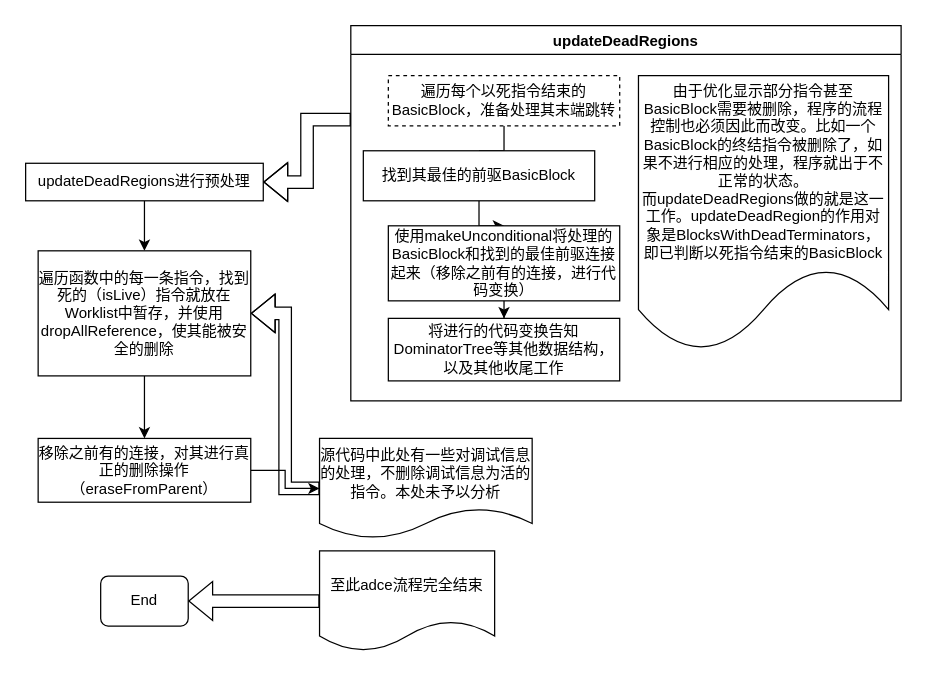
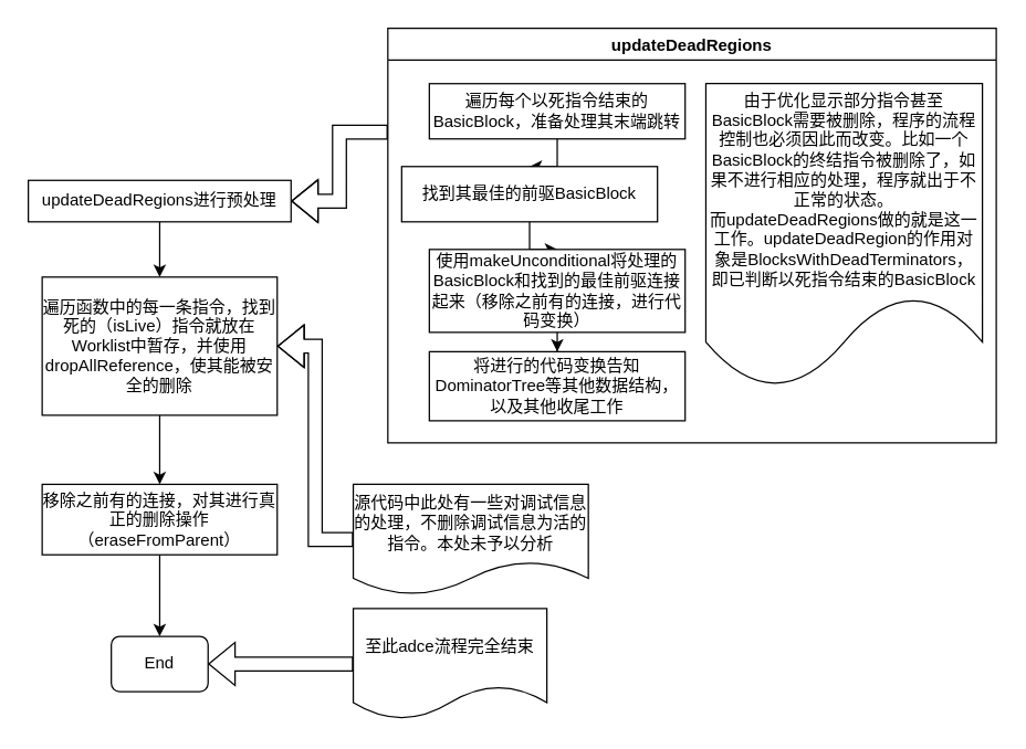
- <mxCell id="14" value="遍历每个以死指令结束的BasicBlock，准备处理其末端跳转" style="rounded=0;whiteSpace=wrap;html=1;dashed=1;" vertex="1" parent="12"><mxGeometry x="30" y="40" width="185" height="40" as="geometry" /></mxCell>
+ <mxCell id="14" value="遍历每个以死指令结束的BasicBlock，准备处理其末端跳转" style="rounded=0;whiteSpace=wrap;html=1;" vertex="1" parent="12"><mxGeometry x="30" y="40" width="185" height="40" as="geometry" /></mxCell>
- <mxCell id="13" value="" style="edgeStyle=orthogonalEdgeStyle;rounded=0;orthogonalLoop=1;jettySize=auto;html=1;endArrow=none;" edge="1" parent="12" source="14" target="16"><mxGeometry relative="1" as="geometry" /></mxCell>
+ <mxCell id="13" value="" style="edgeStyle=orthogonalEdgeStyle;rounded=0;orthogonalLoop=1;jettySize=auto;html=1;" edge="1" parent="12" source="14" target="16"><mxGeometry relative="1" as="geometry" /></mxCell>
- <mxCell id="9" style="edgeStyle=orthogonalEdgeStyle;rounded=0;orthogonalLoop=1;jettySize=auto;html=1;" edge="1" parent="1" source="10" target="6"><mxGeometry relative="1" as="geometry" /></mxCell>
+ <mxCell id="9" style="edgeStyle=orthogonalEdgeStyle;rounded=0;orthogonalLoop=1;jettySize=auto;html=1;entryX=0.5;entryY=0;entryDx=0;entryDy=0;" edge="1" parent="1" source="10" target="2"><mxGeometry relative="1" as="geometry" /></mxCell>
